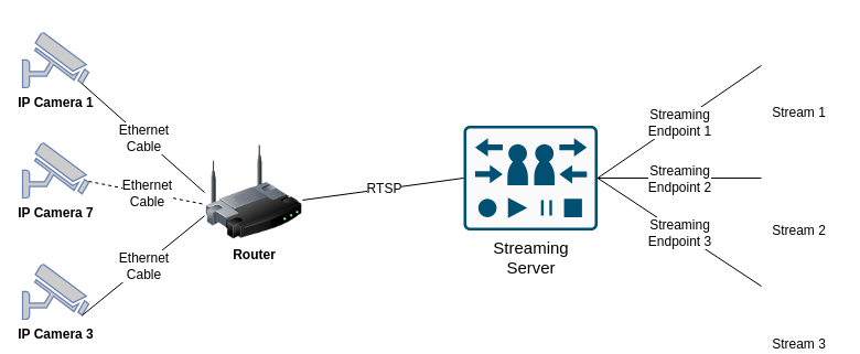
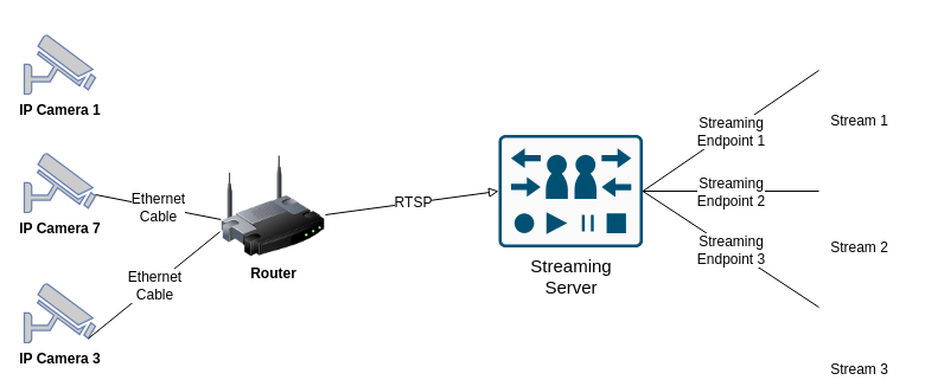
- <mxCell id="7" value="" style="endArrow=none;html=1;rounded=0;fontSize=12;fontColor=#000000;exitX=0.9;exitY=0.93;exitDx=0;exitDy=0;exitPerimeter=0;entryX=0;entryY=0.5;entryDx=0;entryDy=0;endFill=0;" edge="1" parent="1" source="2" target="6"><mxGeometry relative="1" as="geometry"><mxPoint x="140" y="39" as="sourcePoint" /><mxPoint x="240" y="39" as="targetPoint" /></mxGeometry></mxCell>
- <mxCell id="8" value="Ethernet&lt;br&gt;Cable" style="edgeLabel;resizable=0;html=1;align=center;verticalAlign=middle;fontSize=12;fontColor=#000000;" connectable="0" vertex="1" parent="7"><mxGeometry relative="1" as="geometry" /></mxCell>
- <mxCell id="13" value="" style="endArrow=none;html=1;rounded=0;fontSize=12;fontColor=#000000;endFill=0;exitX=0.987;exitY=0.582;exitDx=0;exitDy=0;exitPerimeter=0;entryX=0;entryY=0.5;entryDx=0;entryDy=0;entryPerimeter=0;" edge="1" parent="1" source="6" target="5"><mxGeometry relative="1" as="geometry"><mxPoint x="340" y="199" as="sourcePoint" /><mxPoint x="440" y="199" as="targetPoint" /></mxGeometry></mxCell>
+ <mxCell id="13" value="" style="endArrow=block;html=1;rounded=0;fontSize=12;fontColor=#000000;endFill=0;exitX=0.987;exitY=0.582;exitDx=0;exitDy=0;exitPerimeter=0;entryX=0;entryY=0.5;entryDx=0;entryDy=0;entryPerimeter=0;" edge="1" parent="1" source="6" target="5"><mxGeometry relative="1" as="geometry"><mxPoint x="340" y="199" as="sourcePoint" /><mxPoint x="440" y="199" as="targetPoint" /></mxGeometry></mxCell>
- <mxCell id="9" value="" style="endArrow=none;html=1;rounded=0;fontSize=12;fontColor=#000000;exitX=1;exitY=0.7;exitDx=0;exitDy=0;exitPerimeter=0;entryX=0.009;entryY=0.629;entryDx=0;entryDy=0;entryPerimeter=0;endFill=0;dashed=1;" edge="1" parent="1" source="3" target="6"><mxGeometry relative="1" as="geometry"><mxPoint x="84" y="85.5" as="sourcePoint" /><mxPoint x="210" y="169" as="targetPoint" /></mxGeometry></mxCell>
+ <mxCell id="9" value="" style="endArrow=none;html=1;rounded=0;fontSize=12;fontColor=#000000;exitX=1;exitY=0.7;exitDx=0;exitDy=0;exitPerimeter=0;entryX=0.009;entryY=0.629;entryDx=0;entryDy=0;entryPerimeter=0;endFill=0;" edge="1" parent="1" source="3" target="6"><mxGeometry relative="1" as="geometry"><mxPoint x="84" y="85.5" as="sourcePoint" /><mxPoint x="210" y="169" as="targetPoint" /></mxGeometry></mxCell>
